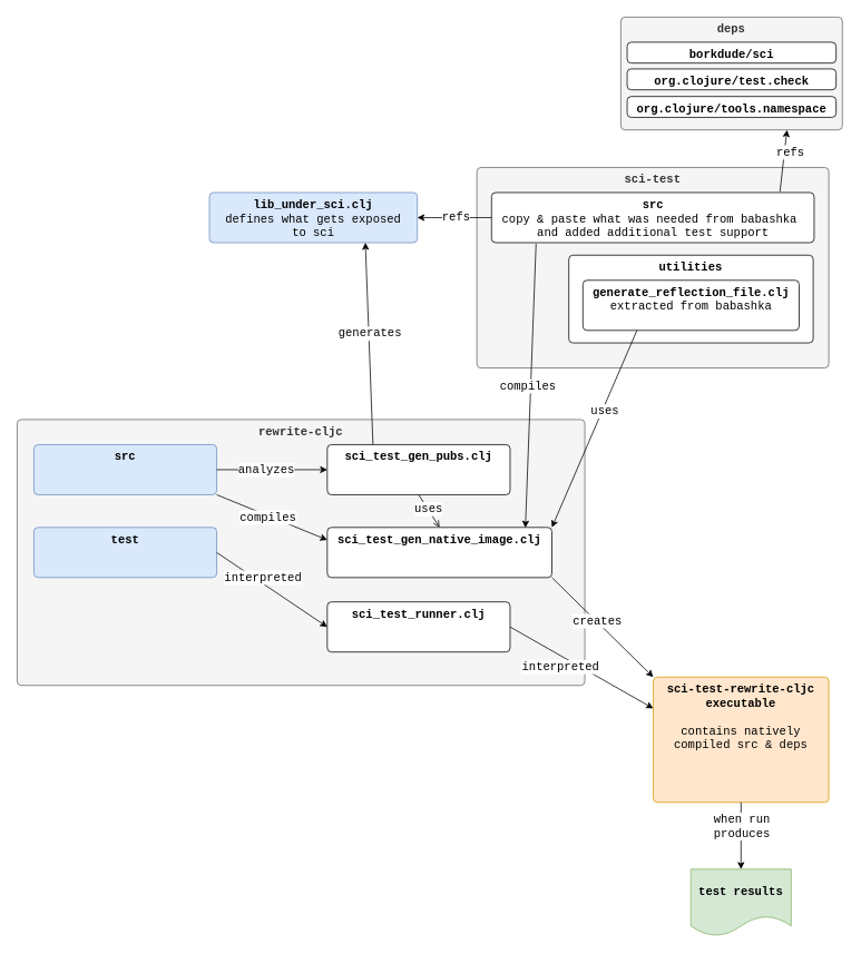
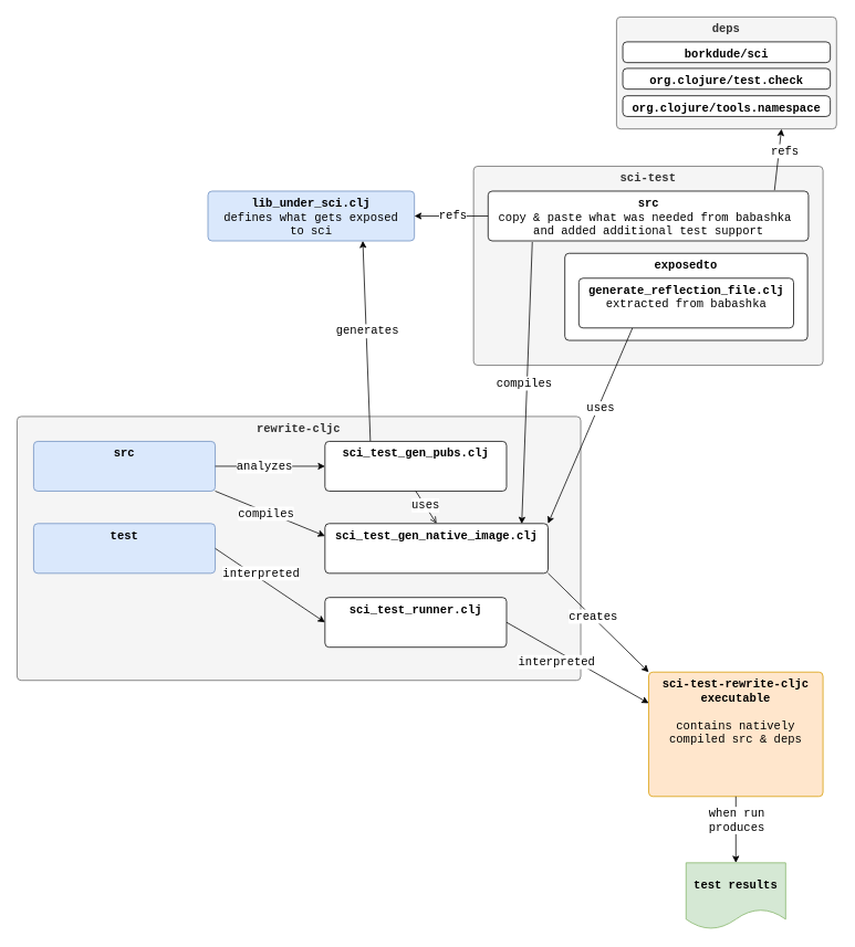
- <mxCell id="4" value="&lt;b style=&quot;font-size: 14px;&quot;&gt;utilities&lt;/b&gt;" style="rounded=1;whiteSpace=wrap;html=1;verticalAlign=top;fontFamily=Courier New;fontSize=14;arcSize=10;absoluteArcSize=1;" parent="1" vertex="1"><mxGeometry x="680" y="305" width="292.38" height="105" as="geometry" /></mxCell>
+ <mxCell id="4" value="&lt;b style=&quot;font-size: 14px;&quot;&gt;exposedto&lt;/b&gt;" style="rounded=1;whiteSpace=wrap;html=1;verticalAlign=top;fontFamily=Courier New;fontSize=14;arcSize=10;absoluteArcSize=1;" parent="1" vertex="1"><mxGeometry x="680" y="305" width="292.38" height="105" as="geometry" /></mxCell>
